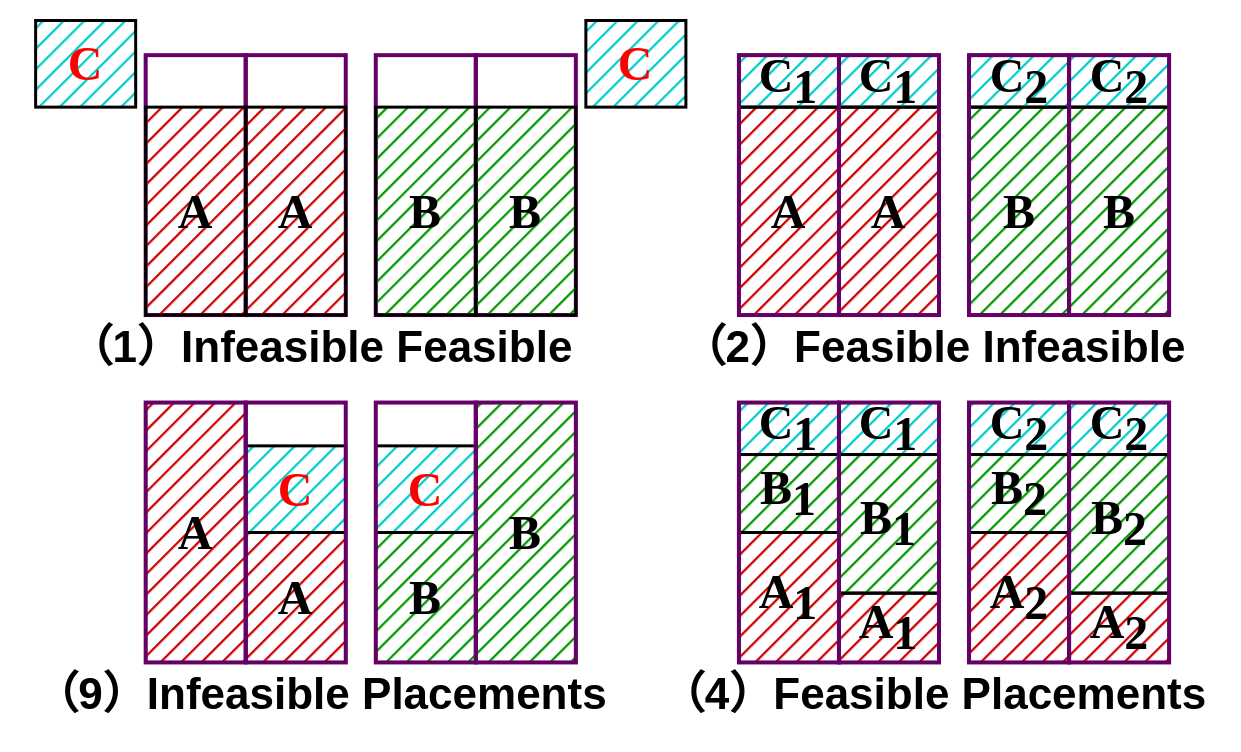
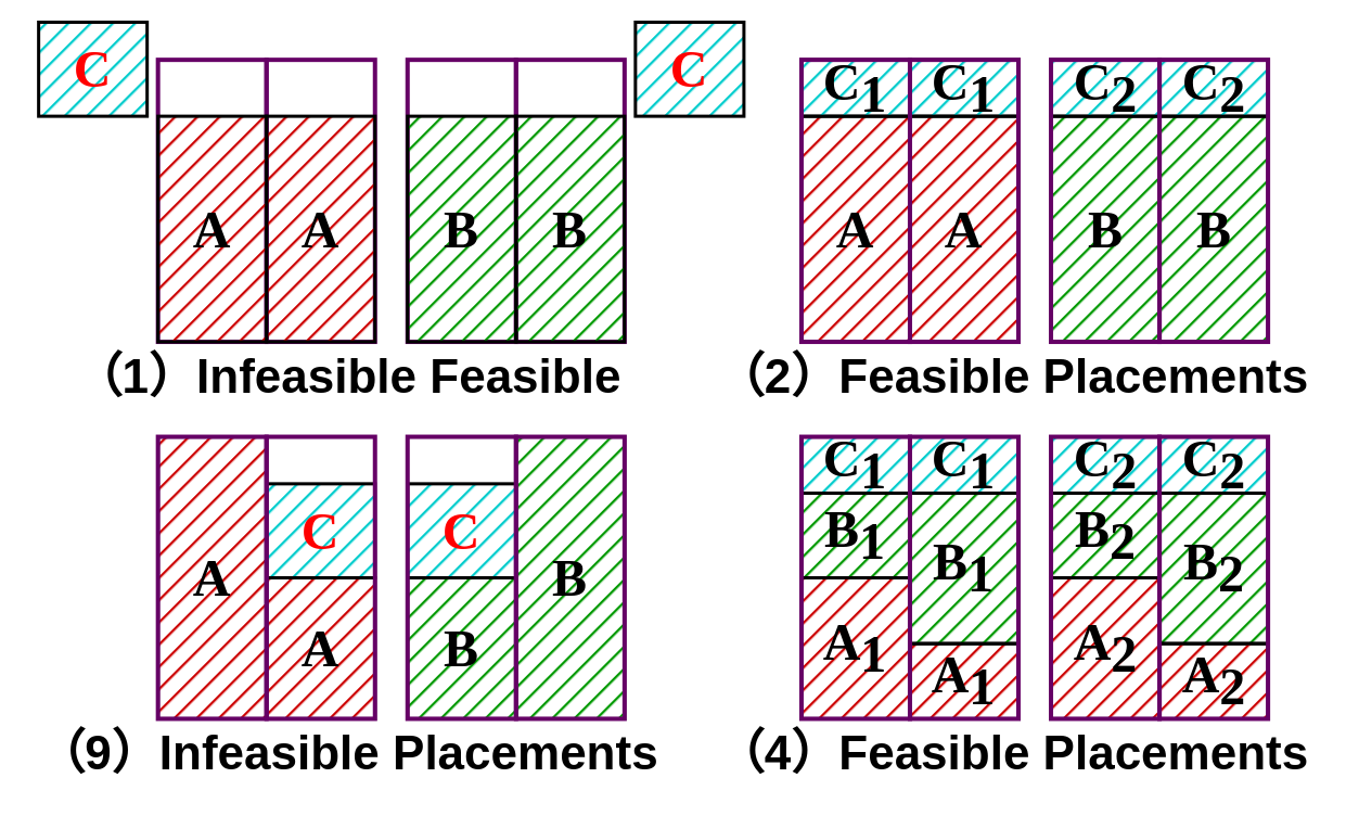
- <mxCell id="53" value="&lt;font color=&quot;#000000&quot; style=&quot;font-size: 44px;&quot;&gt;（2）Feasible Infeasible&lt;/font&gt;" style="text;html=1;align=center;verticalAlign=middle;resizable=0;points=[];autosize=1;strokeColor=none;fillColor=none;fontColor=#FF0000;fontSize=44;fontStyle=1" parent="1" vertex="1"><mxGeometry x="648.086" y="311.647" width="570" height="70" as="geometry" /></mxCell>
+ <mxCell id="53" value="&lt;font color=&quot;#000000&quot; style=&quot;font-size: 44px;&quot;&gt;（2）Feasible Placements&lt;/font&gt;" style="text;html=1;align=center;verticalAlign=middle;resizable=0;points=[];autosize=1;strokeColor=none;fillColor=none;fontColor=#FF0000;fontSize=44;fontStyle=1" parent="1" vertex="1"><mxGeometry x="648.086" y="311.647" width="570" height="70" as="geometry" /></mxCell>
